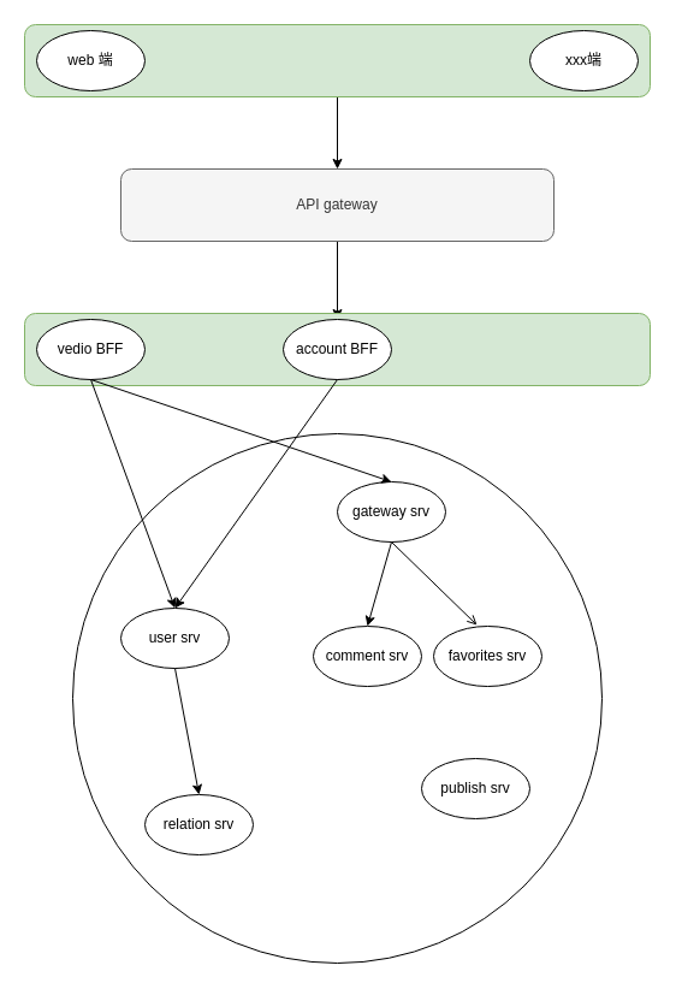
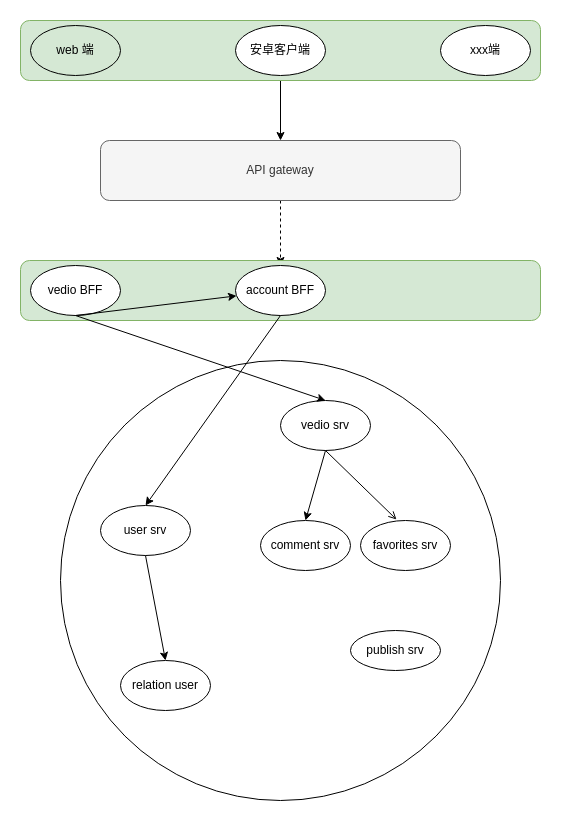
- <mxCell id="4" value="web 端" style="ellipse;whiteSpace=wrap;html=1;" parent="1" vertex="1"><mxGeometry x="30" y="25" width="90" height="50" as="geometry" /></mxCell>
+ <mxCell id="4" value="web 端" style="ellipse;whiteSpace=wrap;html=1;fillColor=#d5e8d4;" parent="1" vertex="1"><mxGeometry x="30" y="25" width="90" height="50" as="geometry" /></mxCell>
+ <mxCell id="5" value="安卓客户端" style="ellipse;whiteSpace=wrap;html=1;" parent="1" vertex="1"><mxGeometry x="235" y="25" width="90" height="50" as="geometry" /></mxCell>
- <mxCell id="7" value="" style="edgeStyle=orthogonalEdgeStyle;rounded=0;orthogonalLoop=1;jettySize=auto;html=1;" edge="1" parent="1" source="8" target="10"><mxGeometry relative="1" as="geometry" /></mxCell>
+ <mxCell id="7" value="" style="edgeStyle=orthogonalEdgeStyle;rounded=0;orthogonalLoop=1;jettySize=auto;html=1;dashed=1;" edge="1" parent="1" source="8" target="10"><mxGeometry relative="1" as="geometry" /></mxCell>
- <mxCell id="20" value="" style="endArrow=classic;html=1;rounded=0;entryX=0.5;entryY=0;entryDx=0;entryDy=0;exitX=0.5;exitY=1;exitDx=0;exitDy=0;" parent="1" source="12" target="13" edge="1"><mxGeometry width="50" height="50" relative="1" as="geometry"><mxPoint x="245" y="480" as="sourcePoint" /><mxPoint x="366" y="659" as="targetPoint" /></mxGeometry></mxCell>
+ <mxCell id="20" value="" style="endArrow=classic;html=1;rounded=0;exitX=0.5;exitY=1;exitDx=0;exitDy=0;" parent="1" source="12" target="10" edge="1"><mxGeometry width="50" height="50" relative="1" as="geometry"><mxPoint x="245" y="480" as="sourcePoint" /><mxPoint x="366" y="659" as="targetPoint" /></mxGeometry></mxCell>
- <mxCell id="19" value="gateway srv" style="ellipse;whiteSpace=wrap;html=1;" parent="1" vertex="1"><mxGeometry x="280" y="400" width="90" height="50" as="geometry" /></mxCell>
+ <mxCell id="19" value="vedio srv" style="ellipse;whiteSpace=wrap;html=1;" parent="1" vertex="1"><mxGeometry x="280" y="400" width="90" height="50" as="geometry" /></mxCell>
- <mxCell id="14" value="publish srv" style="ellipse;whiteSpace=wrap;html=1;" parent="1" vertex="1"><mxGeometry x="350" y="630" width="90" height="50" as="geometry" /></mxCell>
+ <mxCell id="14" value="publish srv" style="ellipse;whiteSpace=wrap;html=1;" parent="1" vertex="1"><mxGeometry x="350" y="630" width="90" height="40" as="geometry" /></mxCell>
- <mxCell id="16" value="relation srv" style="ellipse;whiteSpace=wrap;html=1;" parent="1" vertex="1"><mxGeometry x="120" y="660" width="90" height="50" as="geometry" /></mxCell>
+ <mxCell id="16" value="relation user" style="ellipse;whiteSpace=wrap;html=1;" parent="1" vertex="1"><mxGeometry x="120" y="660" width="90" height="50" as="geometry" /></mxCell>
